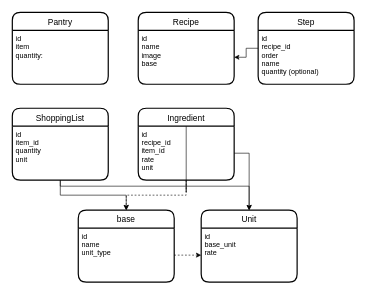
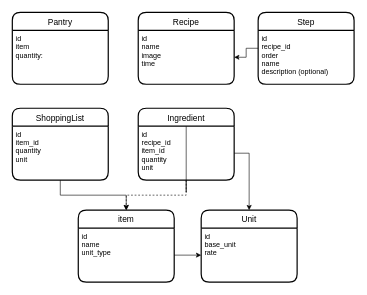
- <mxCell id="5" value="id&#10;name&#10;image&#10;base" style="align=left;strokeColor=none;fillColor=none;spacingLeft=4;fontSize=12;verticalAlign=top;resizable=0;rotatable=0;part=1;" parent="4" vertex="1"><mxGeometry y="30" width="160" height="90" as="geometry" /></mxCell>
+ <mxCell id="5" value="id&#10;name&#10;image&#10;time" style="align=left;strokeColor=none;fillColor=none;spacingLeft=4;fontSize=12;verticalAlign=top;resizable=0;rotatable=0;part=1;" parent="4" vertex="1"><mxGeometry y="30" width="160" height="90" as="geometry" /></mxCell>
- <mxCell id="8" value="id&#10;recipe_id&#10;order&#10;name&#10;quantity (optional)" style="align=left;strokeColor=none;fillColor=none;spacingLeft=4;fontSize=12;verticalAlign=top;resizable=0;rotatable=0;part=1;" parent="7" vertex="1"><mxGeometry y="30" width="160" height="90" as="geometry" /></mxCell>
+ <mxCell id="8" value="id&#10;recipe_id&#10;order&#10;name&#10;description (optional)" style="align=left;strokeColor=none;fillColor=none;spacingLeft=4;fontSize=12;verticalAlign=top;resizable=0;rotatable=0;part=1;" parent="7" vertex="1"><mxGeometry y="30" width="160" height="90" as="geometry" /></mxCell>
- <mxCell id="12" value="id&#10;recipe_id&#10;item_id&#10;rate&#10;unit" style="align=left;strokeColor=none;fillColor=none;spacingLeft=4;fontSize=12;verticalAlign=top;resizable=0;rotatable=0;part=1;" parent="11" vertex="1"><mxGeometry y="30" width="160" height="90" as="geometry" /></mxCell>
+ <mxCell id="12" value="id&#10;recipe_id&#10;item_id&#10;quantity&#10;unit" style="align=left;strokeColor=none;fillColor=none;spacingLeft=4;fontSize=12;verticalAlign=top;resizable=0;rotatable=0;part=1;" parent="11" vertex="1"><mxGeometry y="30" width="160" height="90" as="geometry" /></mxCell>
- <mxCell id="20" style="edgeStyle=orthogonalEdgeStyle;rounded=0;orthogonalLoop=1;jettySize=auto;html=1;" edge="1" parent="1" source="15" target="18"><mxGeometry relative="1" as="geometry"><Array as="points"><mxPoint x="100" y="310" /><mxPoint x="415" y="310" /></Array></mxGeometry></mxCell>
- <mxCell id="16" value="base" style="swimlane;childLayout=stackLayout;horizontal=1;startSize=30;horizontalStack=0;rounded=1;fontSize=14;fontStyle=0;strokeWidth=2;resizeParent=0;resizeLast=1;shadow=0;dashed=0;align=center;" parent="1" vertex="1"><mxGeometry x="130" y="350" width="160" height="120" as="geometry" /></mxCell>
+ <mxCell id="16" value="item" style="swimlane;childLayout=stackLayout;horizontal=1;startSize=30;horizontalStack=0;rounded=1;fontSize=14;fontStyle=0;strokeWidth=2;resizeParent=0;resizeLast=1;shadow=0;dashed=0;align=center;" parent="1" vertex="1"><mxGeometry x="130" y="350" width="160" height="120" as="geometry" /></mxCell>
- <mxCell id="21" style="edgeStyle=orthogonalEdgeStyle;rounded=0;orthogonalLoop=1;jettySize=auto;html=1;dashed=1;" edge="1" parent="1" source="17" target="19"><mxGeometry relative="1" as="geometry" /></mxCell>
+ <mxCell id="21" style="edgeStyle=orthogonalEdgeStyle;rounded=0;orthogonalLoop=1;jettySize=auto;html=1;" edge="1" parent="1" source="17" target="19"><mxGeometry relative="1" as="geometry" /></mxCell>
